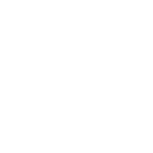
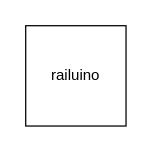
+ <mxCell id="2" value="railuino" style="whiteSpace=wrap;html=1;aspect=fixed;" vertex="1" parent="1"><mxGeometry x="20" y="20" width="80" height="80" as="geometry" /></mxCell>
